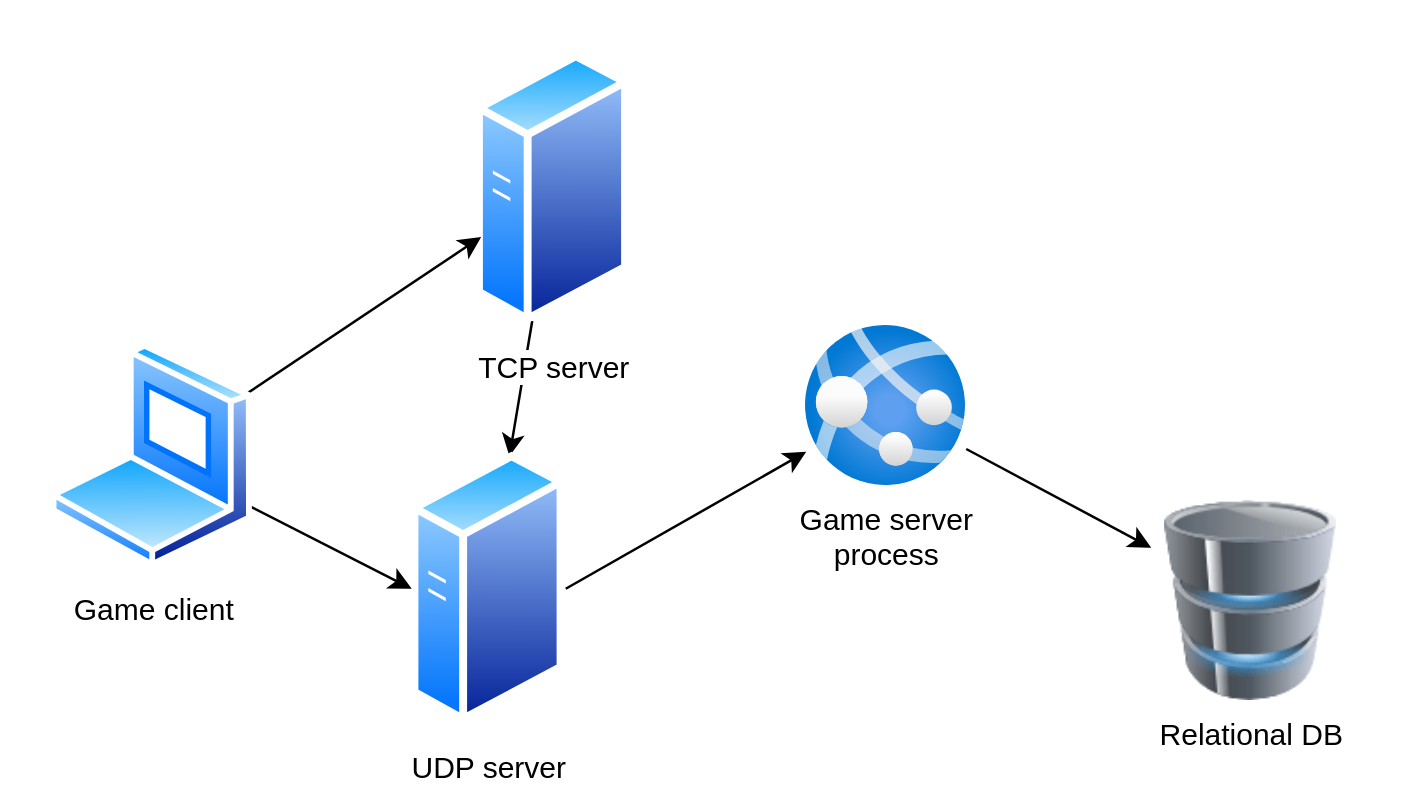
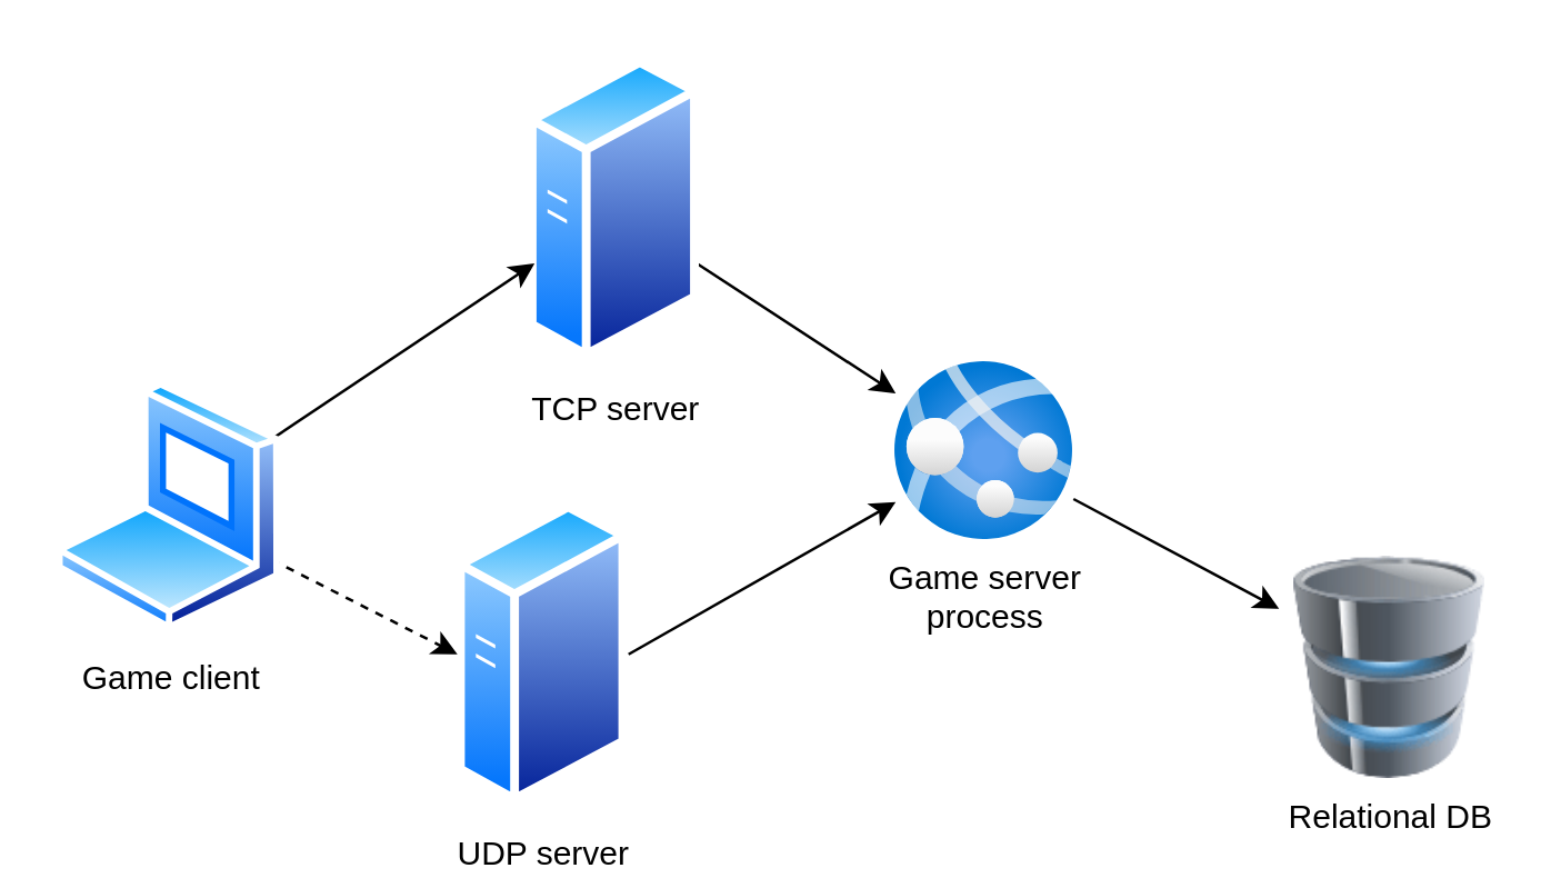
- <mxCell id="3" style="edgeStyle=none;html=1;" edge="1" parent="1" source="4" target="6"><mxGeometry relative="1" as="geometry" /></mxCell>
+ <mxCell id="3" style="edgeStyle=none;html=1;" edge="1" parent="1" source="4" target="8"><mxGeometry relative="1" as="geometry" /></mxCell>
- <mxCell id="10" style="edgeStyle=none;html=1;entryX=0;entryY=0.5;entryDx=0;entryDy=0;" edge="1" parent="1" source="11" target="6"><mxGeometry relative="1" as="geometry" /></mxCell>
+ <mxCell id="10" style="edgeStyle=none;html=1;entryX=0;entryY=0.5;entryDx=0;entryDy=0;dashed=1;" edge="1" parent="1" source="11" target="6"><mxGeometry relative="1" as="geometry" /></mxCell>
